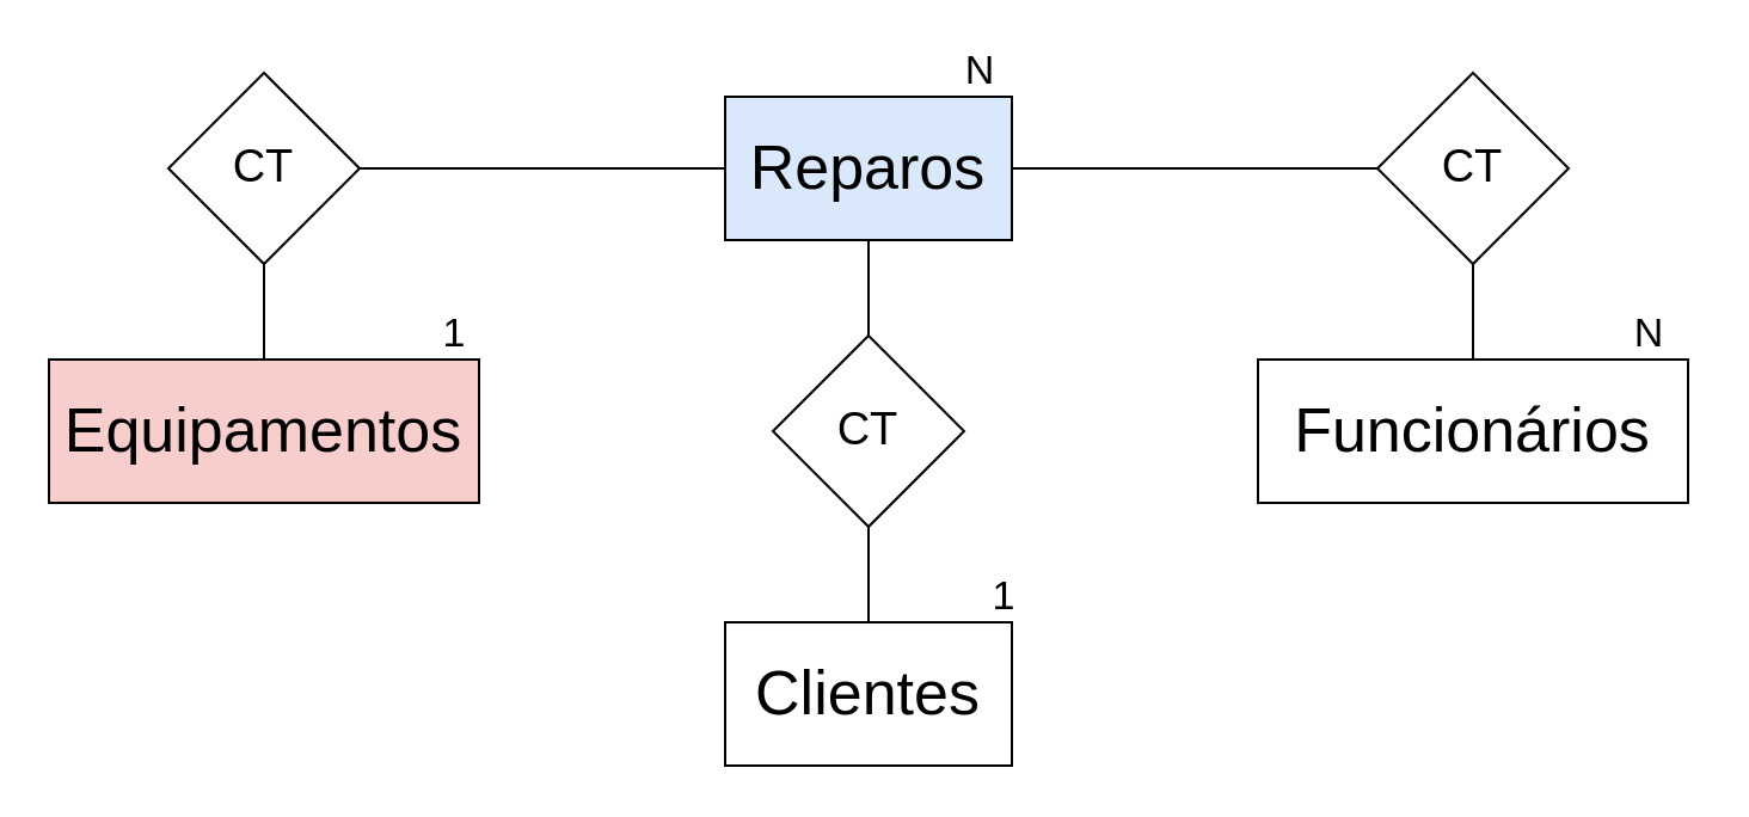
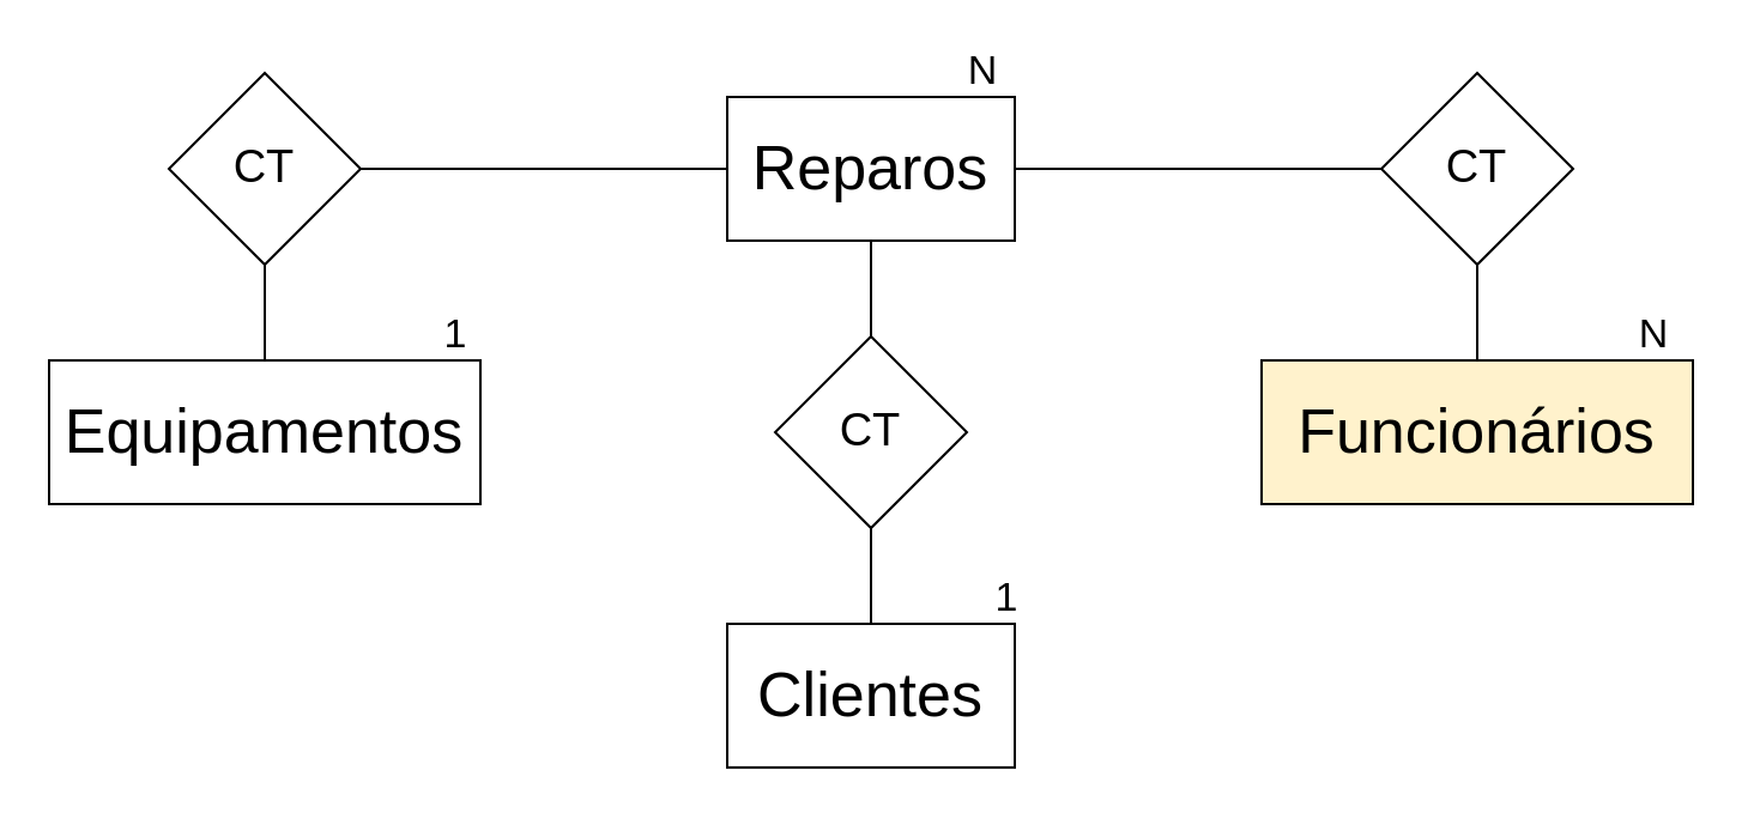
- <mxCell id="2" value="&lt;font style=&quot;font-size: 26px&quot;&gt;Reparos&lt;/font&gt;" style="rounded=0;whiteSpace=wrap;html=1;fillColor=#dae8fc;" vertex="1" parent="1"><mxGeometry x="303" y="40" width="120" height="60" as="geometry" /></mxCell>
+ <mxCell id="2" value="&lt;font style=&quot;font-size: 26px&quot;&gt;Reparos&lt;/font&gt;" style="rounded=0;whiteSpace=wrap;html=1;" vertex="1" parent="1"><mxGeometry x="303" y="40" width="120" height="60" as="geometry" /></mxCell>
- <mxCell id="4" value="&lt;span style=&quot;font-size: 26px&quot;&gt;Equipamentos&lt;/span&gt;" style="rounded=0;whiteSpace=wrap;html=1;fillColor=#f8cecc;" vertex="1" parent="1"><mxGeometry x="20" y="150" width="180" height="60" as="geometry" /></mxCell>
+ <mxCell id="4" value="&lt;span style=&quot;font-size: 26px&quot;&gt;Equipamentos&lt;/span&gt;" style="rounded=0;whiteSpace=wrap;html=1;" vertex="1" parent="1"><mxGeometry x="20" y="150" width="180" height="60" as="geometry" /></mxCell>
- <mxCell id="5" value="&lt;font style=&quot;font-size: 26px&quot;&gt;Funcionários&lt;/font&gt;" style="rounded=0;whiteSpace=wrap;html=1;" vertex="1" parent="1"><mxGeometry x="526" y="150" width="180" height="60" as="geometry" /></mxCell>
+ <mxCell id="5" value="&lt;font style=&quot;font-size: 26px&quot;&gt;Funcionários&lt;/font&gt;" style="rounded=0;whiteSpace=wrap;html=1;fillColor=#fff2cc;" vertex="1" parent="1"><mxGeometry x="526" y="150" width="180" height="60" as="geometry" /></mxCell>
